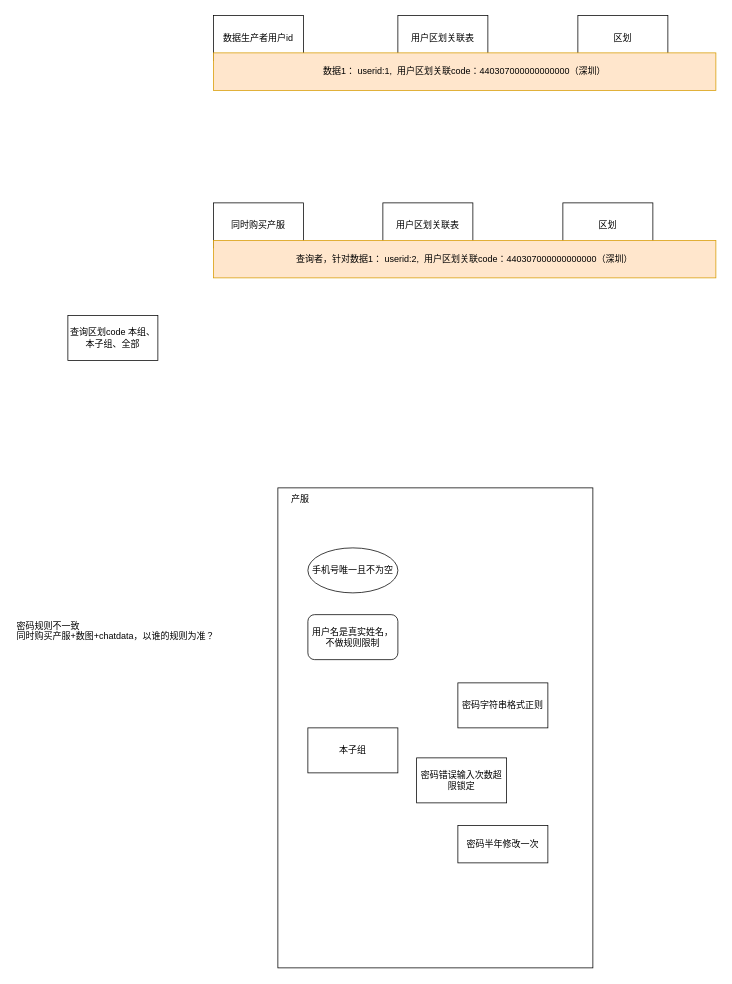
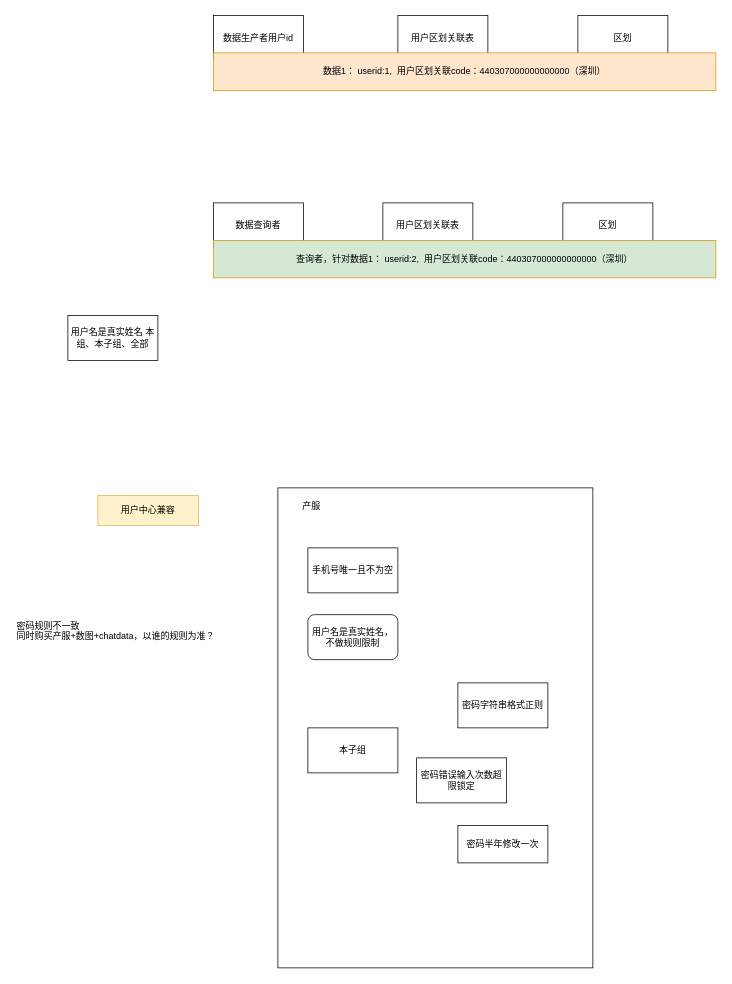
- <mxCell id="4" value="同时购买产服" style="rounded=0;whiteSpace=wrap;html=1;" parent="1" vertex="1"><mxGeometry x="284" y="270" width="120" height="60" as="geometry" /></mxCell>
+ <mxCell id="4" value="数据查询者" style="rounded=0;whiteSpace=wrap;html=1;" parent="1" vertex="1"><mxGeometry x="284" y="270" width="120" height="60" as="geometry" /></mxCell>
- <mxCell id="10" value="查询者，针对数据1： userid:2,&amp;nbsp; 用户区划关联code：440307000000000000（深圳）" style="rounded=0;whiteSpace=wrap;html=1;fillColor=#ffe6cc;strokeColor=#d79b00;" parent="1" vertex="1"><mxGeometry x="284" y="320" width="670" height="50" as="geometry" /></mxCell>
+ <mxCell id="10" value="查询者，针对数据1： userid:2,&amp;nbsp; 用户区划关联code：440307000000000000（深圳）" style="rounded=0;whiteSpace=wrap;html=1;fillColor=#d5e8d4;strokeColor=#d79b00;" parent="1" vertex="1"><mxGeometry x="284" y="320" width="670" height="50" as="geometry" /></mxCell>
- <mxCell id="11" value="查询区划code 本组、本子组、全部" style="rounded=0;whiteSpace=wrap;html=1;" parent="1" vertex="1"><mxGeometry x="90" y="420" width="120" height="60" as="geometry" /></mxCell>
+ <mxCell id="11" value="用户名是真实姓名 本组、本子组、全部" style="rounded=0;whiteSpace=wrap;html=1;" parent="1" vertex="1"><mxGeometry x="90" y="420" width="120" height="60" as="geometry" /></mxCell>
- <mxCell id="18" value="产服" style="text;html=1;strokeColor=none;fillColor=none;align=center;verticalAlign=middle;whiteSpace=wrap;rounded=0;" vertex="1" parent="1"><mxGeometry x="370" y="650" width="60" height="30" as="geometry" /></mxCell>
+ <mxCell id="18" value="产服" style="text;html=1;strokeColor=none;fillColor=none;align=center;verticalAlign=middle;whiteSpace=wrap;rounded=0;" vertex="1" parent="1"><mxGeometry x="385" y="660" width="60" height="30" as="geometry" /></mxCell>
+ <mxCell id="19" value="用户中心兼容" style="text;html=1;strokeColor=#d6b656;fillColor=#fff2cc;align=center;verticalAlign=middle;whiteSpace=wrap;rounded=0;" vertex="1" parent="1"><mxGeometry x="130" y="660" width="134" height="40" as="geometry" /></mxCell>
- <mxCell id="12" value="手机号唯一且不为空" style="ellipse;whiteSpace=wrap;html=1;" vertex="1" parent="1"><mxGeometry x="410" y="730" width="120" height="60" as="geometry" /></mxCell>
+ <mxCell id="12" value="手机号唯一且不为空" style="rounded=0;whiteSpace=wrap;html=1;" vertex="1" parent="1"><mxGeometry x="410" y="730" width="120" height="60" as="geometry" /></mxCell>
